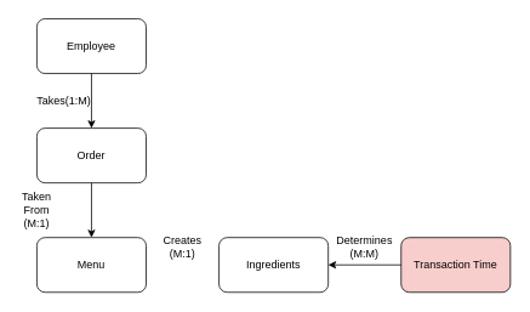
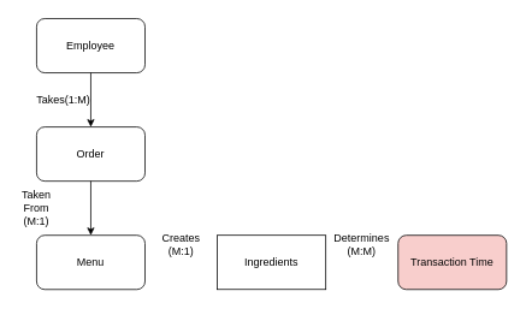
- <mxCell id="4" value="Ingredients" style="rounded=1;whiteSpace=wrap;html=1;" parent="1" vertex="1"><mxGeometry x="240" y="260" width="120" height="60" as="geometry" /></mxCell>
+ <mxCell id="4" value="Ingredients" style="whiteSpace=wrap;html=1;rounded=0;" parent="1" vertex="1"><mxGeometry x="240" y="260" width="120" height="60" as="geometry" /></mxCell>
- <mxCell id="9" value="" style="endArrow=classic;html=1;exitX=0;exitY=0.5;exitDx=0;exitDy=0;entryX=1;entryY=0.5;entryDx=0;entryDy=0;" parent="1" source="6" target="4" edge="1"><mxGeometry width="50" height="50" relative="1" as="geometry"><mxPoint x="100" y="330" as="sourcePoint" /><mxPoint x="390" y="230" as="targetPoint" /></mxGeometry></mxCell>
